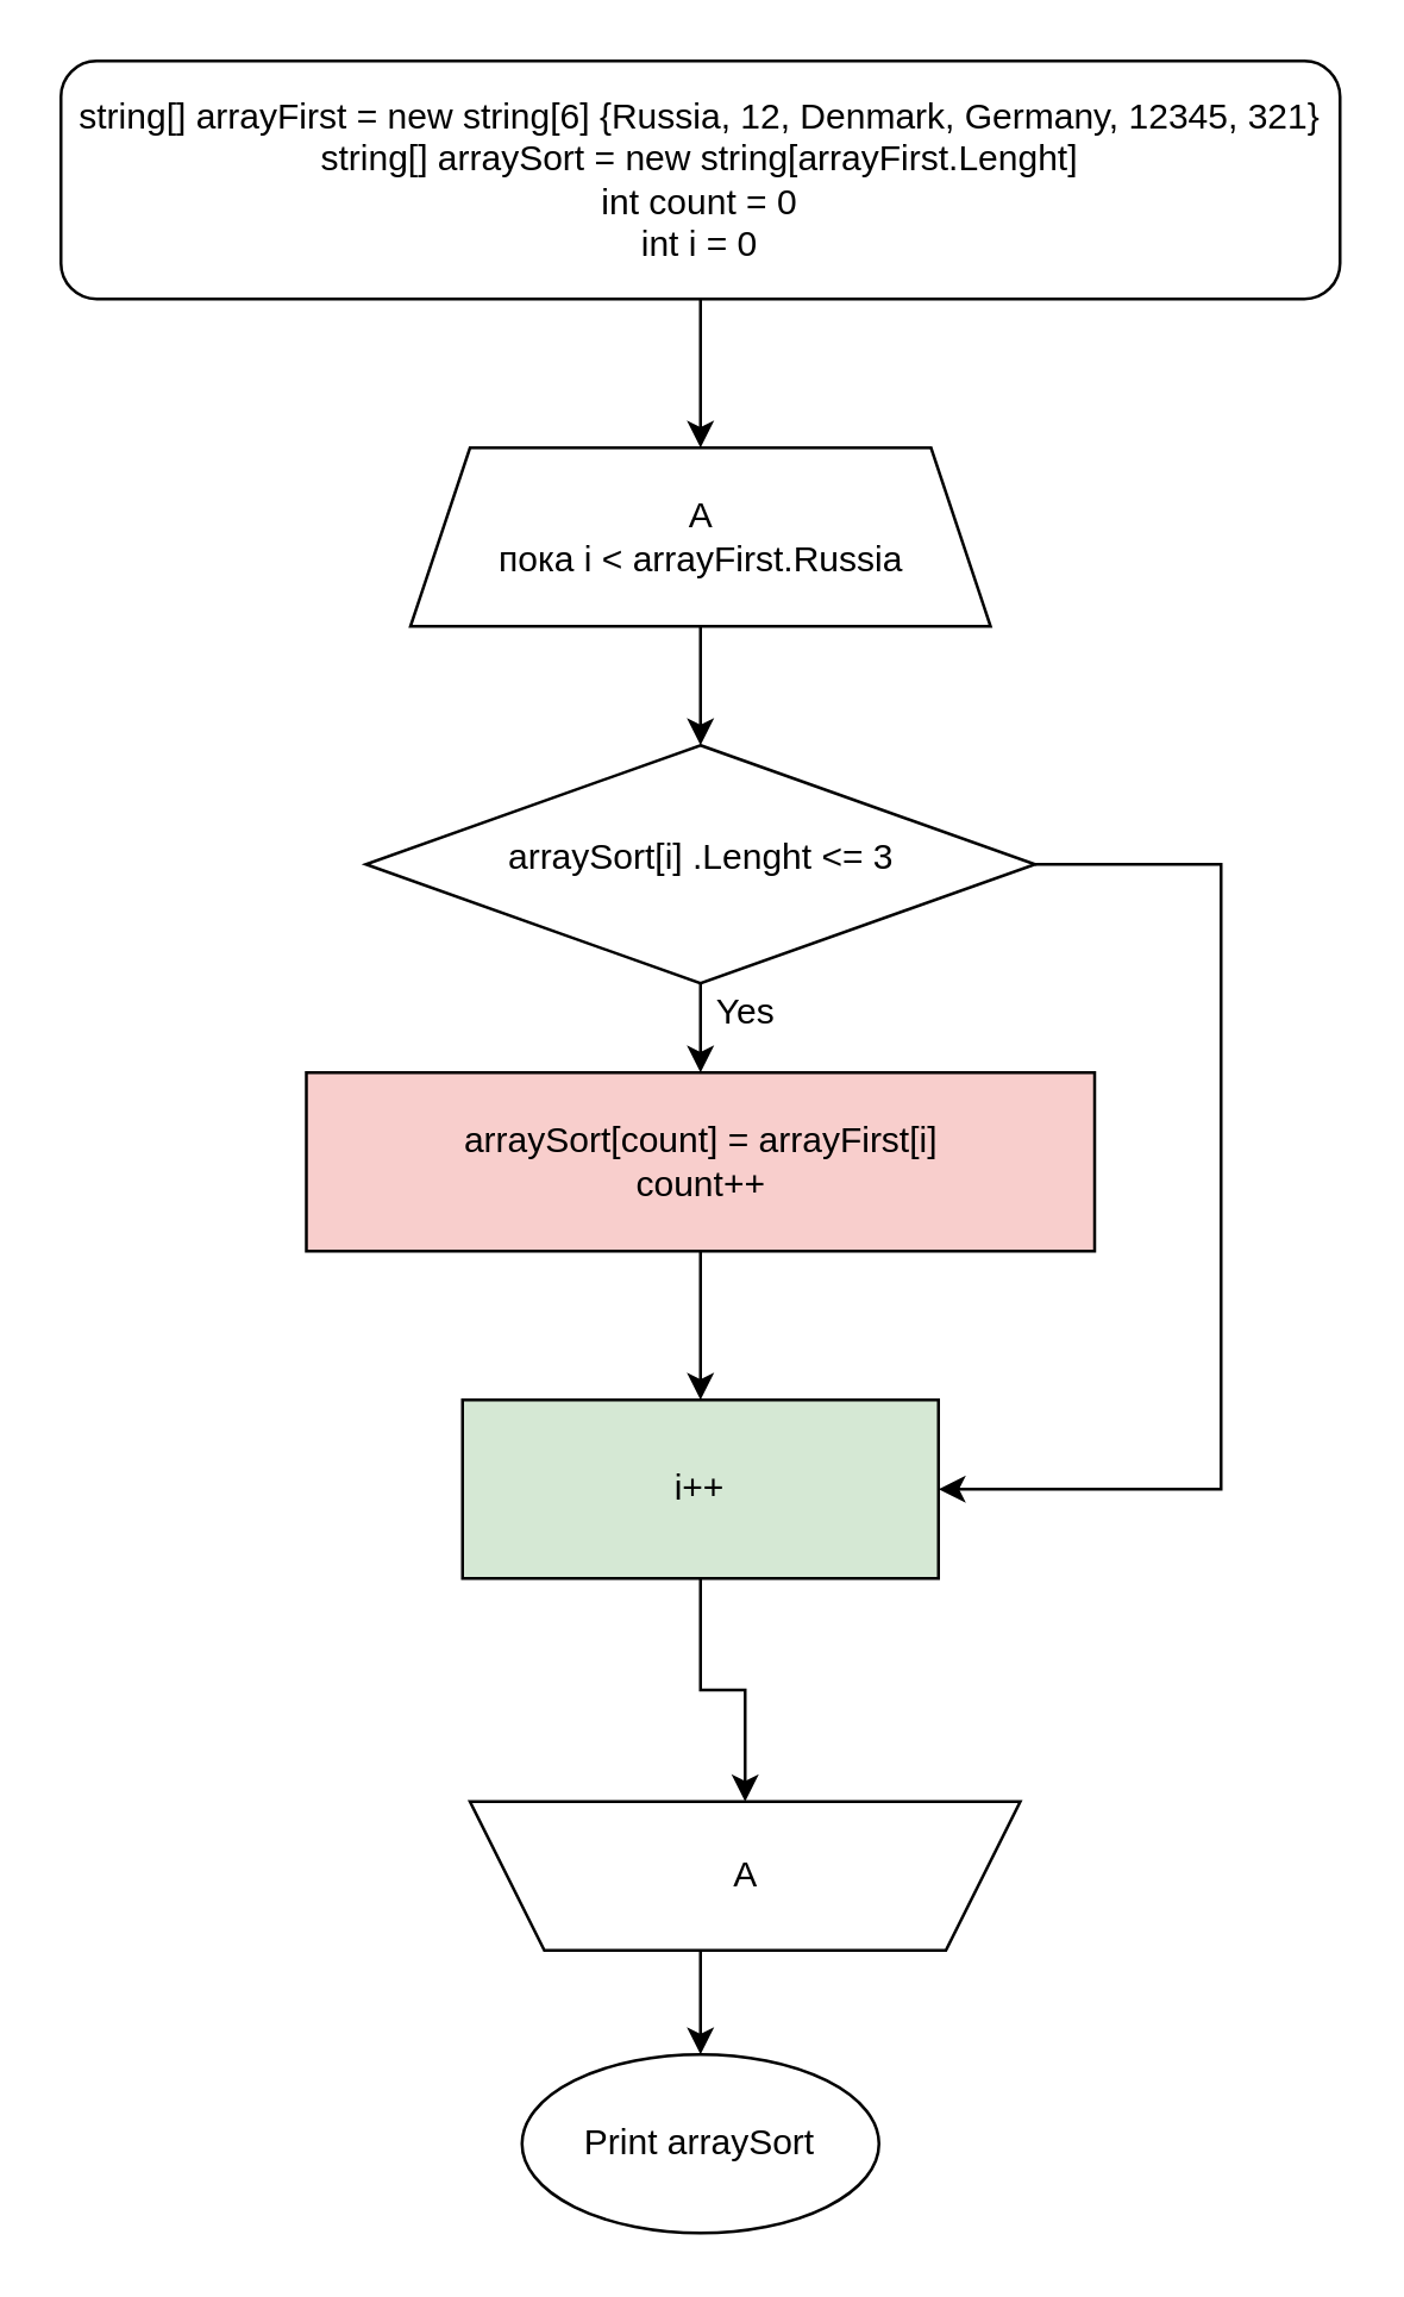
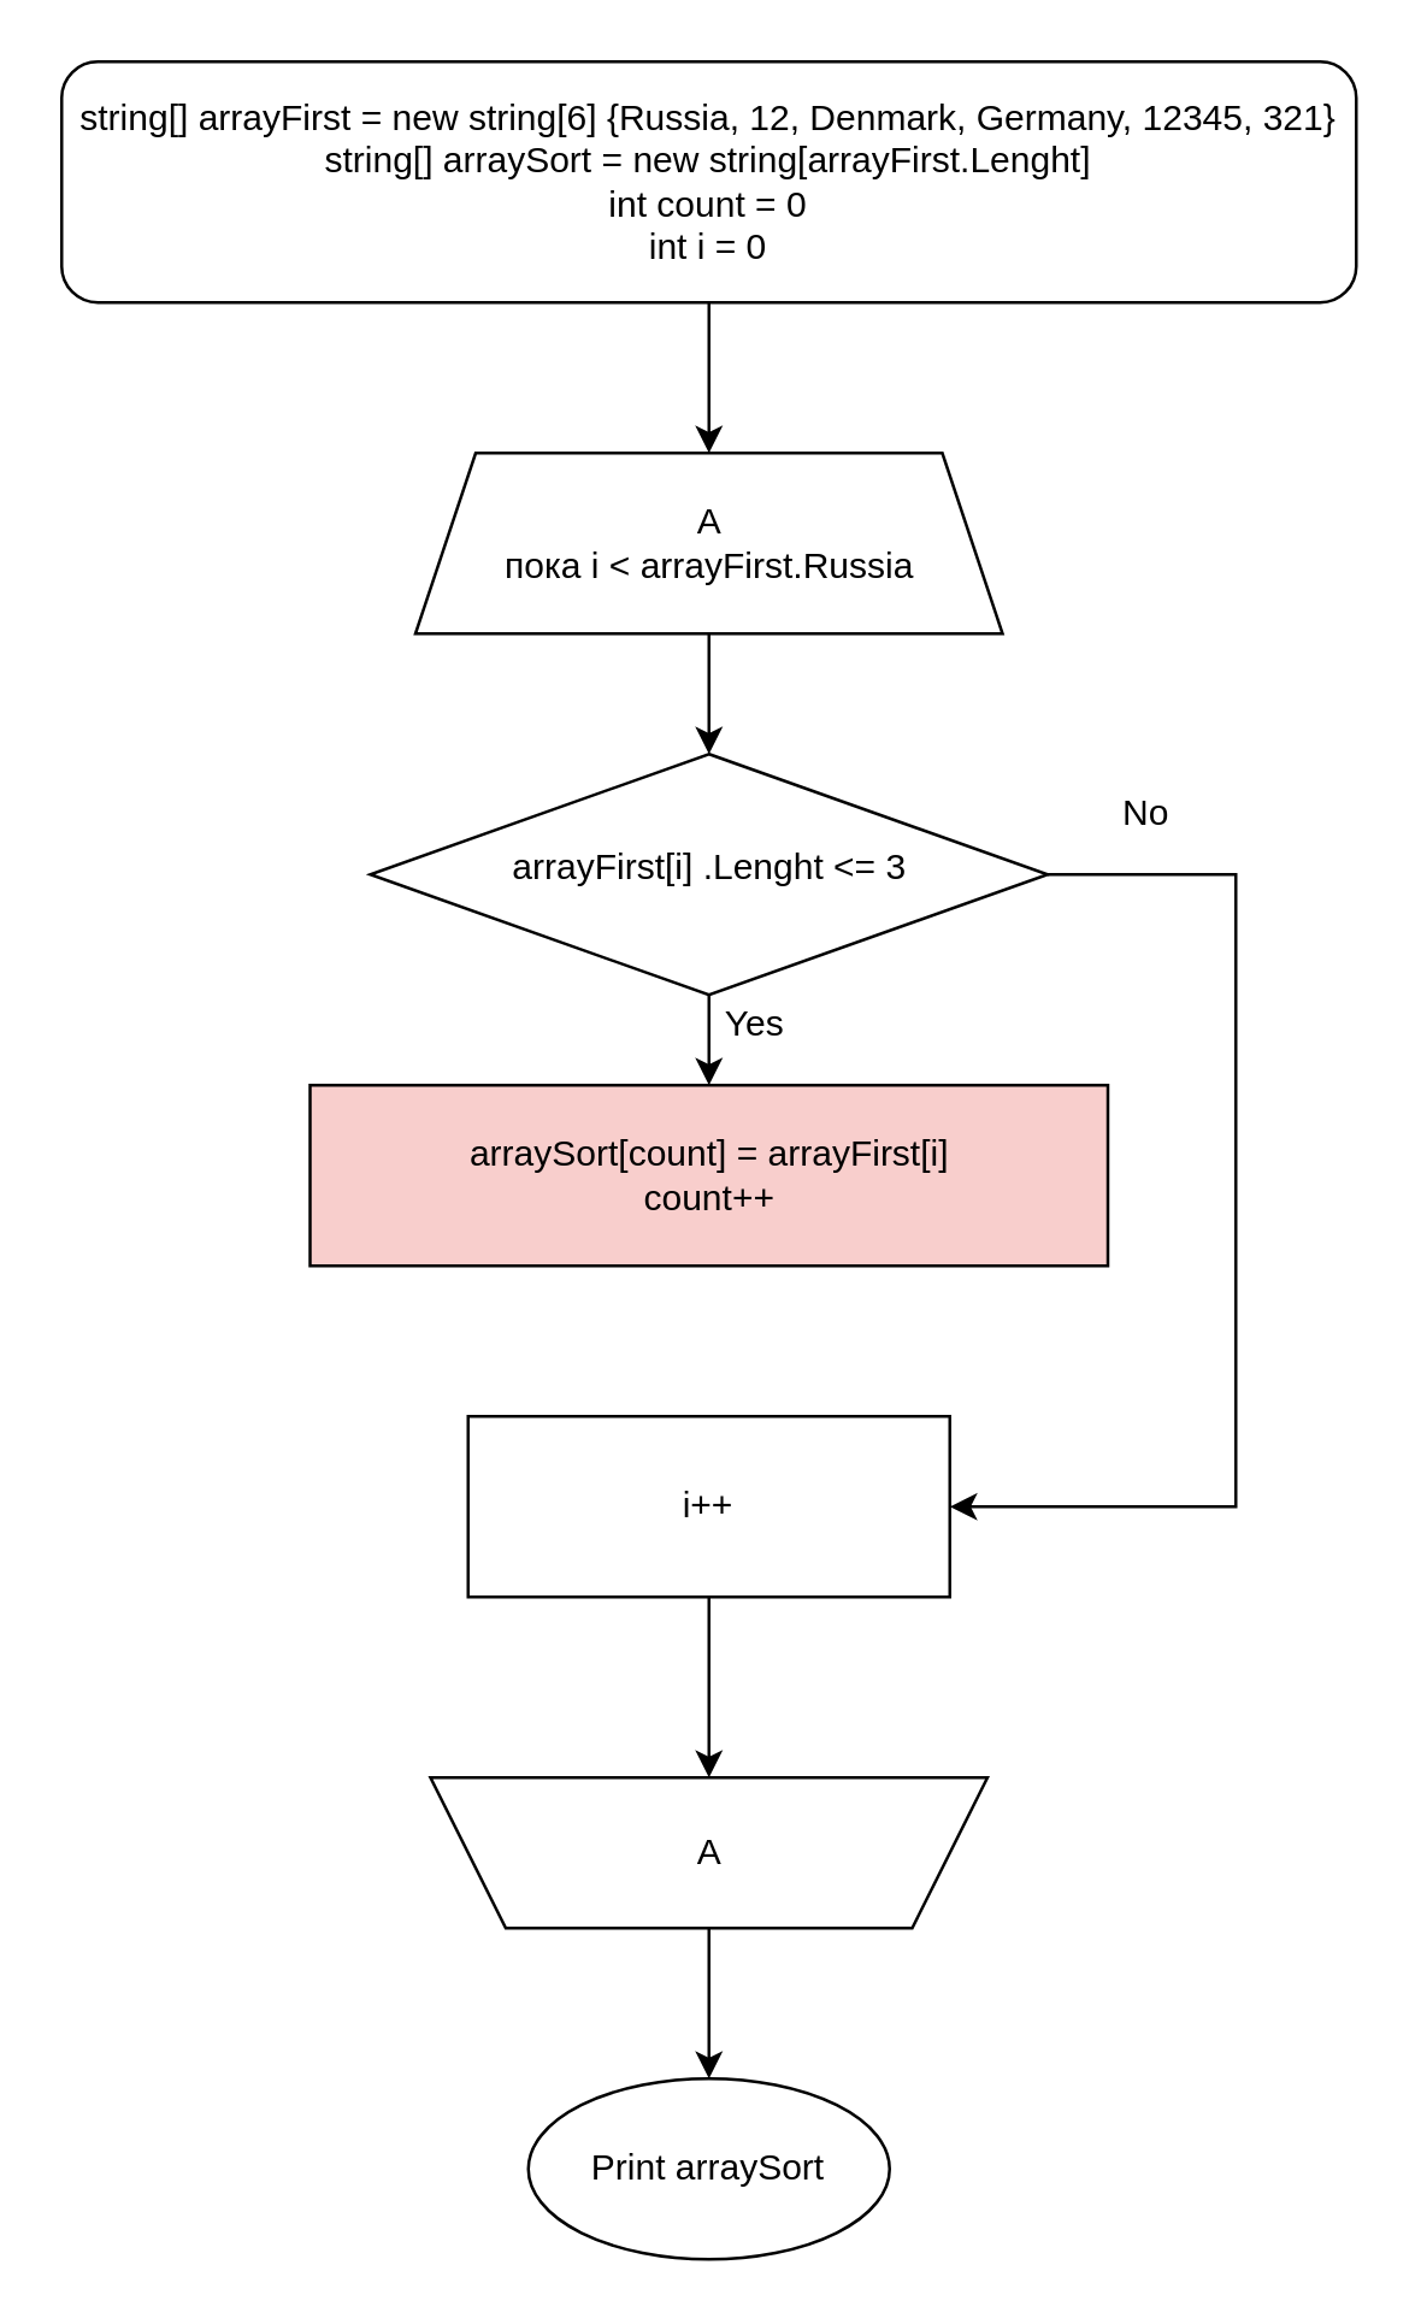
+ <mxCell id="16" value="No" style="text;html=1;align=center;verticalAlign=middle;resizable=0;points=[];autosize=1;strokeColor=none;fillColor=none;" vertex="1" parent="1"><mxGeometry x="360" y="255" width="40" height="30" as="geometry" /></mxCell>
- <mxCell id="6" value="arraySort[i] .Lenght &amp;lt;= 3" style="rhombus;whiteSpace=wrap;html=1;shadow=0;fontFamily=Helvetica;fontSize=12;align=center;strokeWidth=1;spacing=6;spacingTop=-4;" parent="1" vertex="1"><mxGeometry x="122.5" y="250" width="225" height="80" as="geometry" /></mxCell>
+ <mxCell id="6" value="arrayFirst[i] .Lenght &amp;lt;= 3" style="rhombus;whiteSpace=wrap;html=1;shadow=0;fontFamily=Helvetica;fontSize=12;align=center;strokeWidth=1;spacing=6;spacingTop=-4;" parent="1" vertex="1"><mxGeometry x="122.5" y="250" width="225" height="80" as="geometry" /></mxCell>
- <mxCell id="9" style="edgeStyle=orthogonalEdgeStyle;rounded=0;orthogonalLoop=1;jettySize=auto;html=1;exitX=0.5;exitY=1;exitDx=0;exitDy=0;entryX=0.5;entryY=0;entryDx=0;entryDy=0;" edge="1" parent="1" source="10" target="12"><mxGeometry relative="1" as="geometry" /></mxCell>
- <mxCell id="12" value="i++" style="rounded=0;whiteSpace=wrap;html=1;fillColor=#d5e8d4;" vertex="1" parent="1"><mxGeometry x="155" y="470" width="160" height="60" as="geometry" /></mxCell>
+ <mxCell id="12" value="i++" style="rounded=0;whiteSpace=wrap;html=1;" vertex="1" parent="1"><mxGeometry x="155" y="470" width="160" height="60" as="geometry" /></mxCell>
- <mxCell id="14" value="A" style="shape=trapezoid;perimeter=trapezoidPerimeter;whiteSpace=wrap;html=1;fixedSize=1;size=25;direction=west;" vertex="1" parent="1"><mxGeometry x="157.5" y="605" width="185" height="50" as="geometry" /></mxCell>
+ <mxCell id="14" value="A" style="shape=trapezoid;perimeter=trapezoidPerimeter;whiteSpace=wrap;html=1;fixedSize=1;size=25;direction=west;" vertex="1" parent="1"><mxGeometry x="142.5" y="590" width="185" height="50" as="geometry" /></mxCell>
